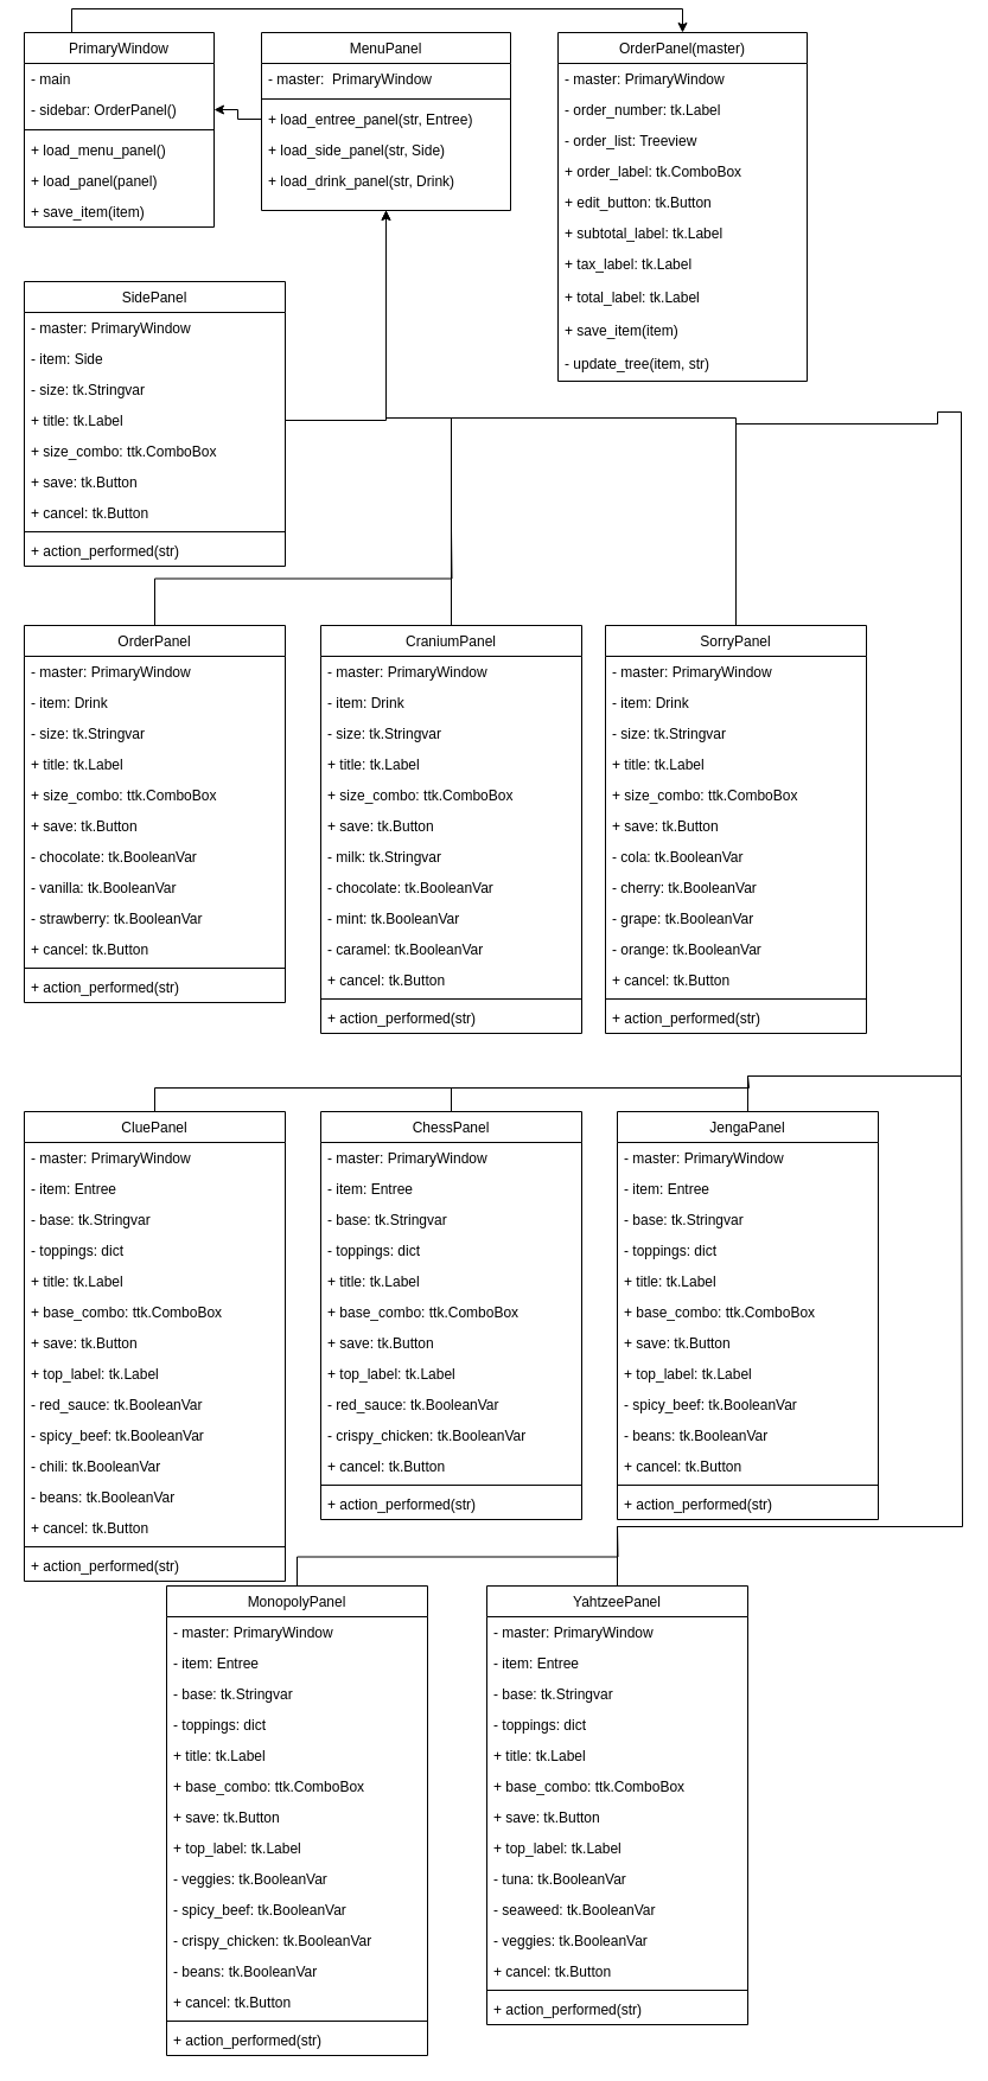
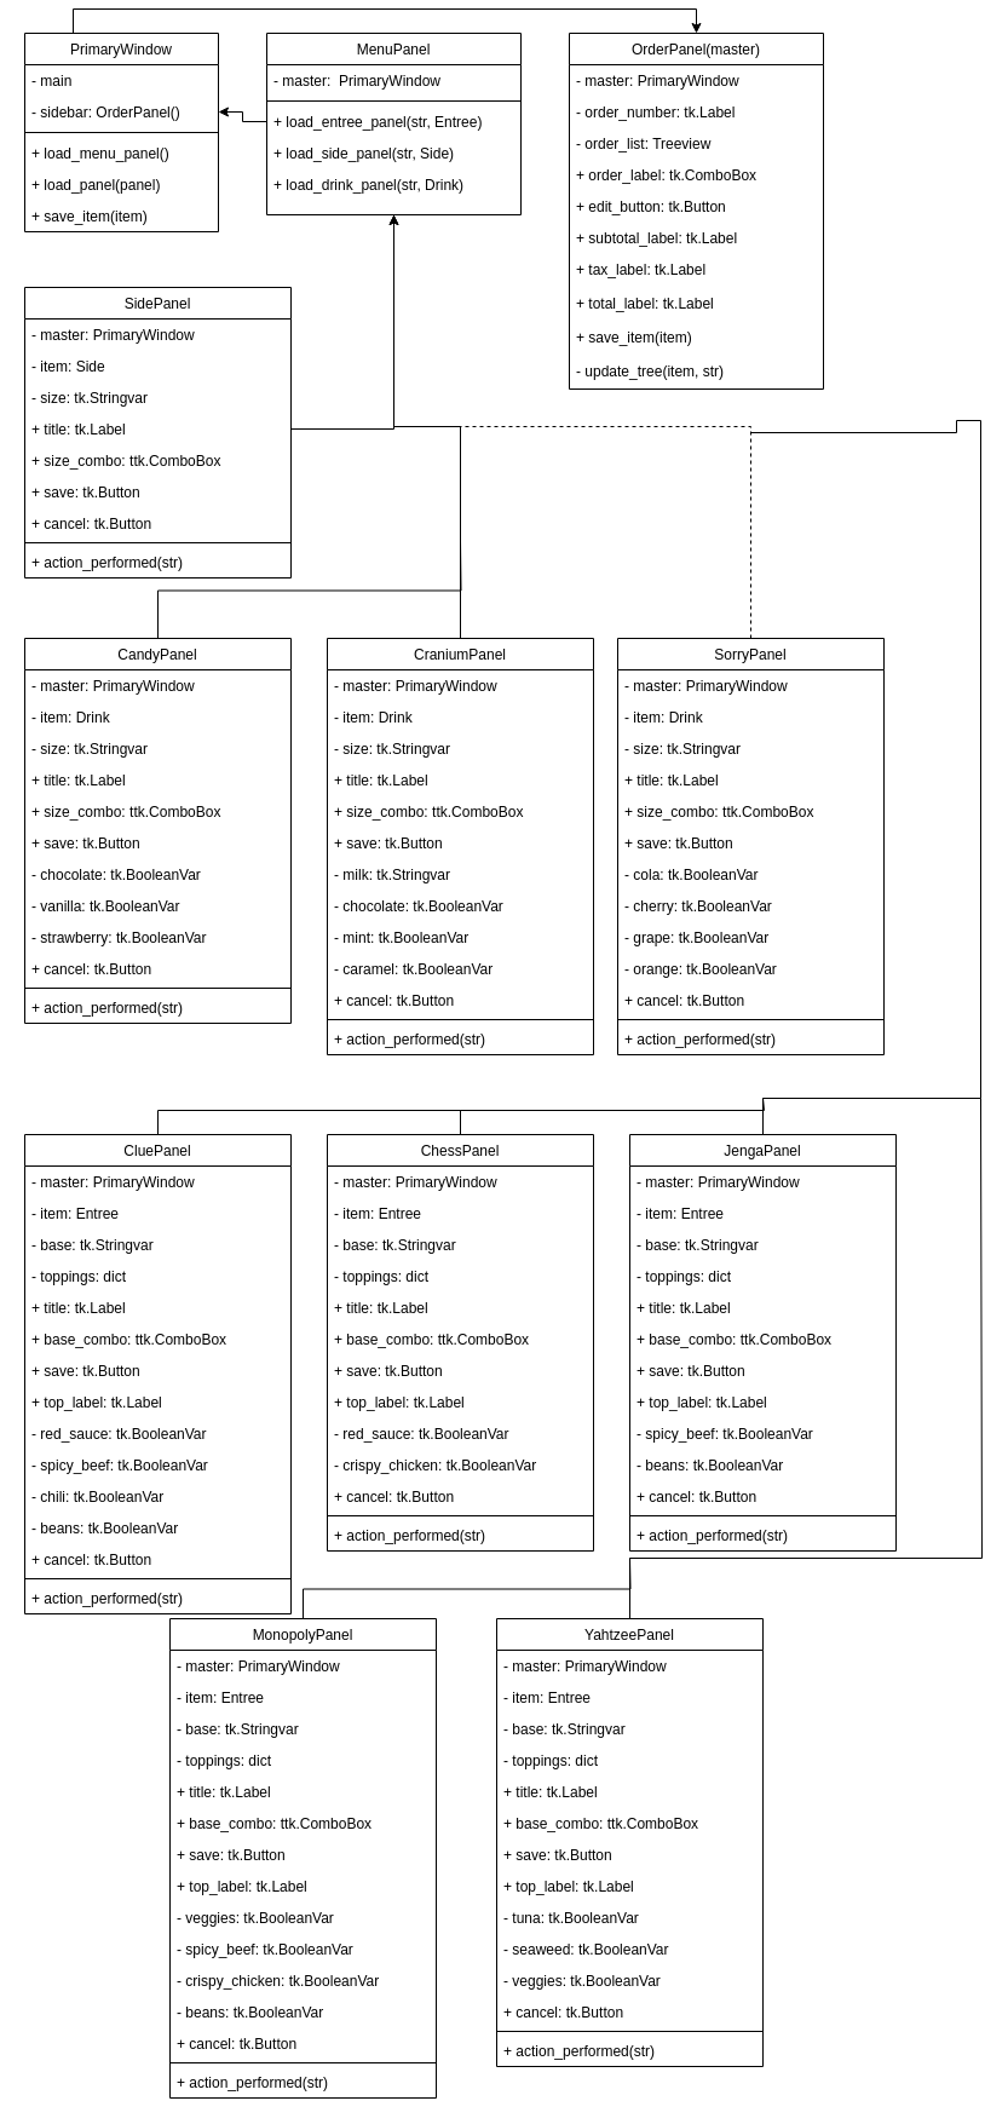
- <mxCell id="66" style="edgeStyle=orthogonalEdgeStyle;rounded=0;orthogonalLoop=1;jettySize=auto;html=1;exitX=0.5;exitY=0;exitDx=0;exitDy=0;entryX=0.5;entryY=1;entryDx=0;entryDy=0;" parent="1" source="67" target="9" edge="1"><mxGeometry relative="1" as="geometry" /></mxCell>
+ <mxCell id="66" style="edgeStyle=orthogonalEdgeStyle;rounded=0;orthogonalLoop=1;jettySize=auto;html=1;exitX=0.5;exitY=0;exitDx=0;exitDy=0;entryX=0.5;entryY=1;entryDx=0;entryDy=0;dashed=1;" parent="1" source="67" target="9" edge="1"><mxGeometry relative="1" as="geometry" /></mxCell>
- <mxCell id="38" value="OrderPanel" style="swimlane;fontStyle=0;align=center;verticalAlign=top;childLayout=stackLayout;horizontal=1;startSize=26;horizontalStack=0;resizeParent=1;resizeLast=0;collapsible=1;marginBottom=0;rounded=0;shadow=0;strokeWidth=1;" parent="1" vertex="1"><mxGeometry x="20" y="520" width="220" height="318" as="geometry"><mxRectangle x="550" y="140" width="160" height="26" as="alternateBounds" /></mxGeometry></mxCell>
+ <mxCell id="38" value="CandyPanel" style="swimlane;fontStyle=0;align=center;verticalAlign=top;childLayout=stackLayout;horizontal=1;startSize=26;horizontalStack=0;resizeParent=1;resizeLast=0;collapsible=1;marginBottom=0;rounded=0;shadow=0;strokeWidth=1;" parent="1" vertex="1"><mxGeometry x="20" y="520" width="220" height="318" as="geometry"><mxRectangle x="550" y="140" width="160" height="26" as="alternateBounds" /></mxGeometry></mxCell>
